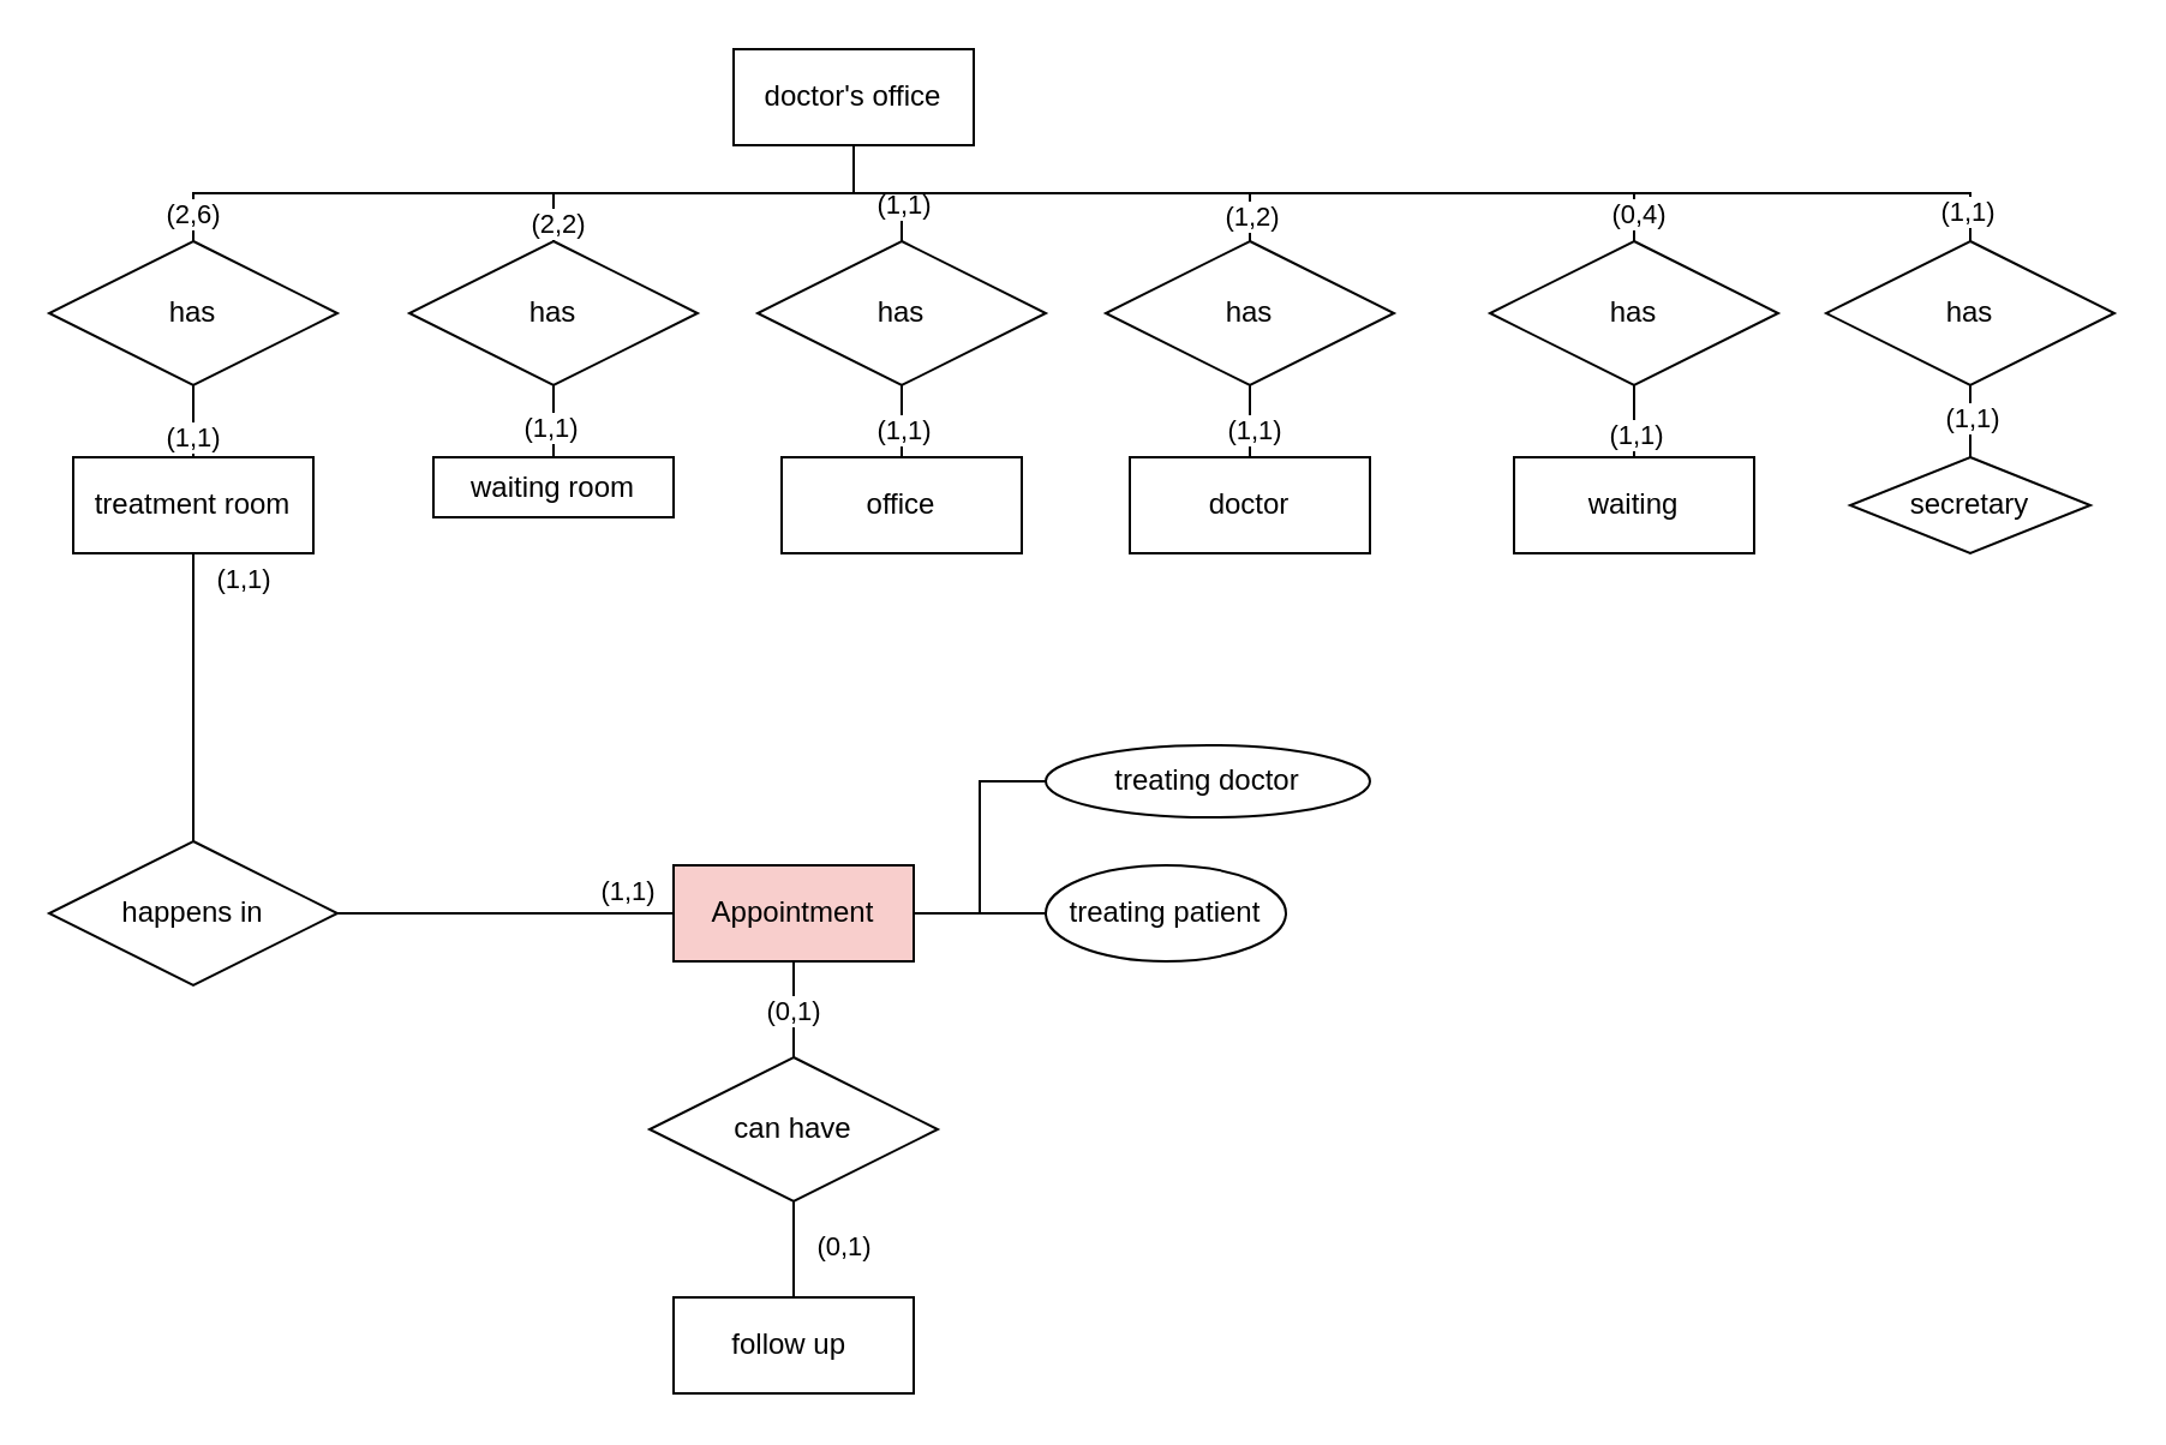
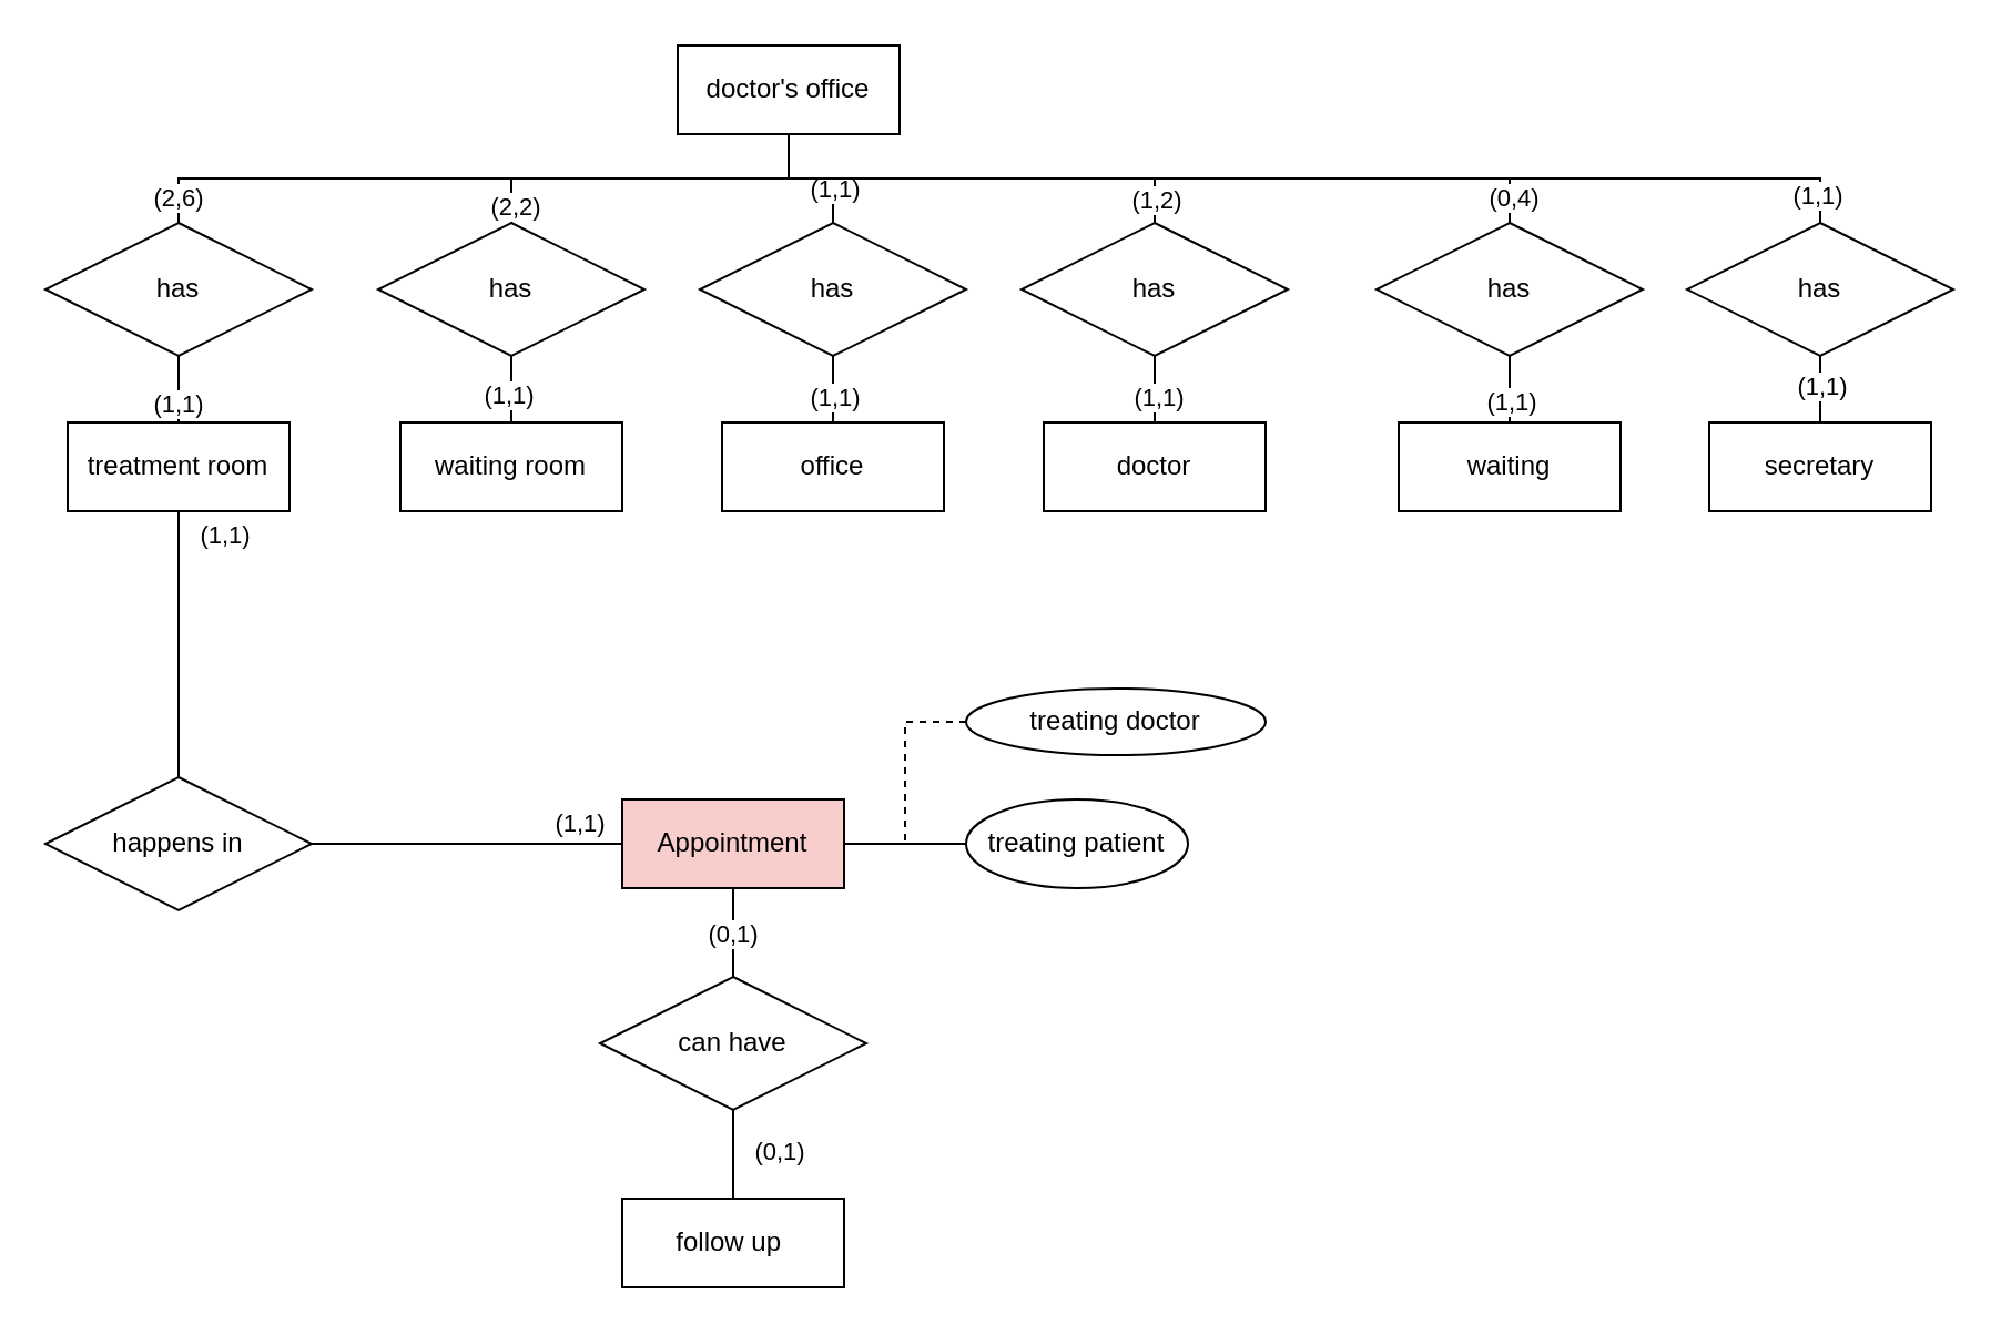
- <mxCell id="10" value="waiting room" style="whiteSpace=wrap;html=1;align=center;" vertex="1" parent="1"><mxGeometry x="180" y="190" width="100" height="25" as="geometry" /></mxCell>
+ <mxCell id="10" value="waiting room" style="whiteSpace=wrap;html=1;align=center;" vertex="1" parent="1"><mxGeometry x="180" y="190" width="100" height="40" as="geometry" /></mxCell>
- <mxCell id="33" value="secretary" style="rhombus;whiteSpace=wrap;html=1;align=center;" vertex="1" parent="1"><mxGeometry x="770" y="190" width="100" height="40" as="geometry" /></mxCell>
+ <mxCell id="33" value="secretary" style="whiteSpace=wrap;html=1;align=center;" vertex="1" parent="1"><mxGeometry x="770" y="190" width="100" height="40" as="geometry" /></mxCell>
- <mxCell id="37" style="edgeStyle=orthogonalEdgeStyle;rounded=0;orthogonalLoop=1;jettySize=auto;html=1;exitX=0;exitY=0.5;exitDx=0;exitDy=0;entryX=1;entryY=0.5;entryDx=0;entryDy=0;endArrow=none;endFill=0;" edge="1" parent="1" source="38" target="4"><mxGeometry relative="1" as="geometry" /></mxCell>
+ <mxCell id="37" style="edgeStyle=orthogonalEdgeStyle;rounded=0;orthogonalLoop=1;jettySize=auto;html=1;exitX=0;exitY=0.5;exitDx=0;exitDy=0;entryX=1;entryY=0.5;entryDx=0;entryDy=0;endArrow=none;endFill=0;dashed=1;" edge="1" parent="1" source="38" target="4"><mxGeometry relative="1" as="geometry" /></mxCell>
